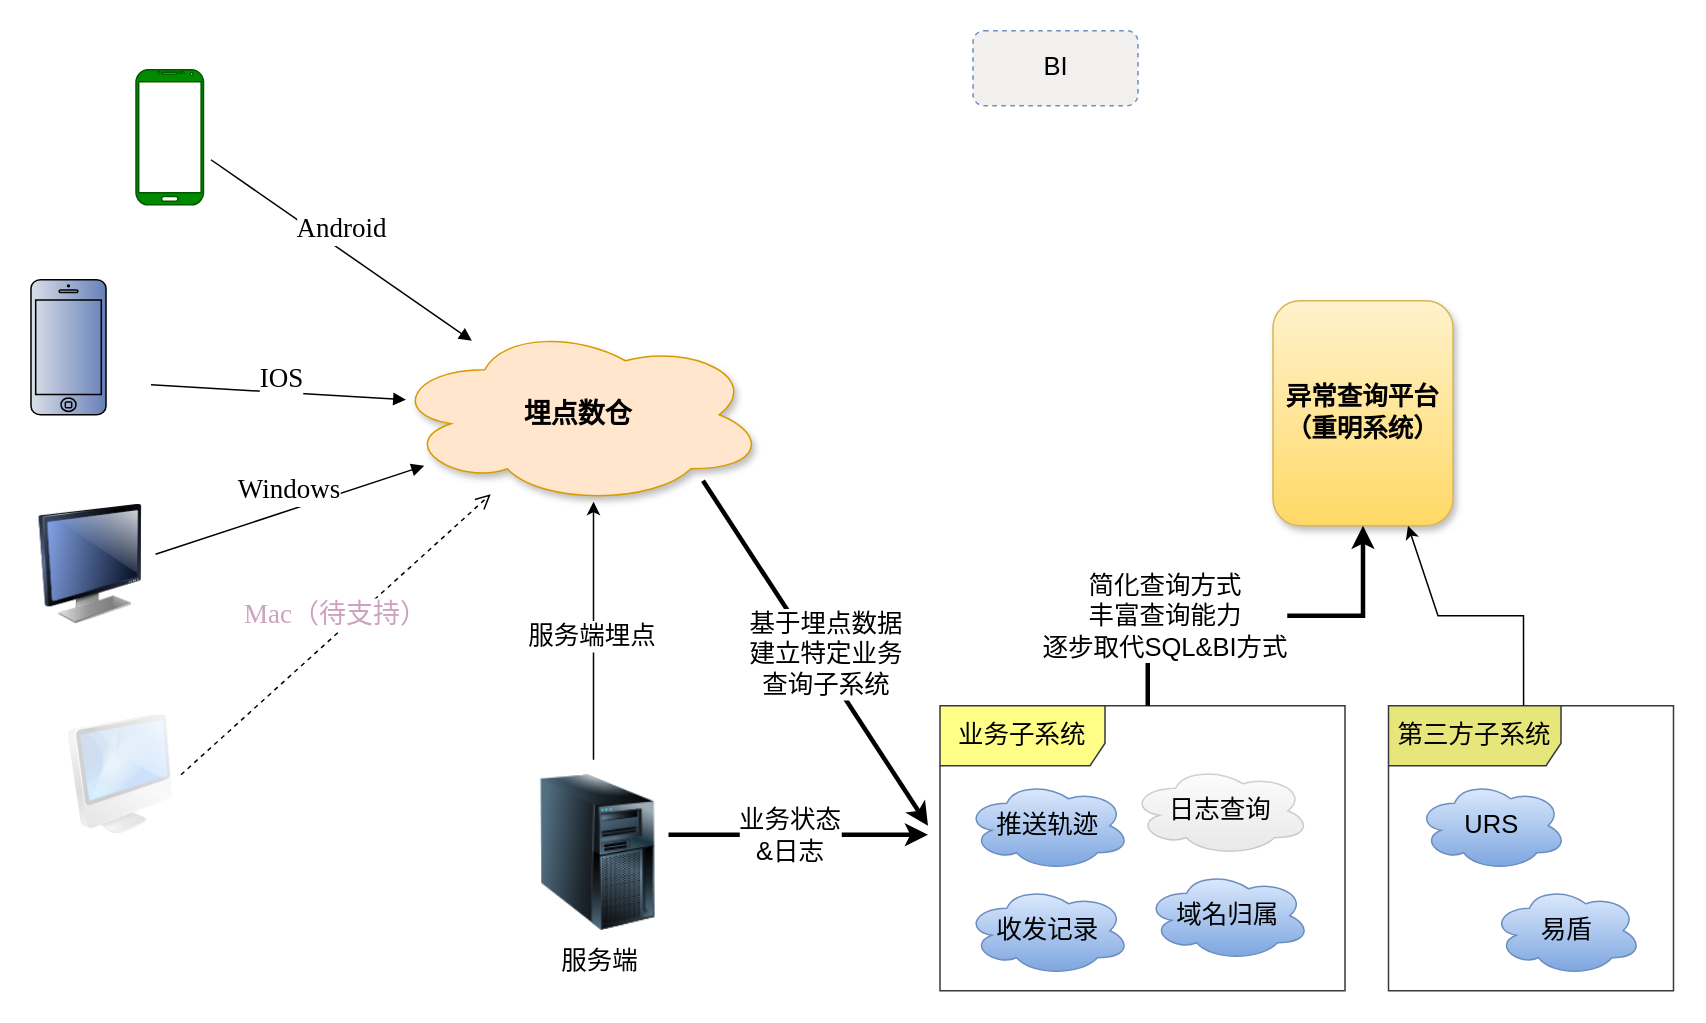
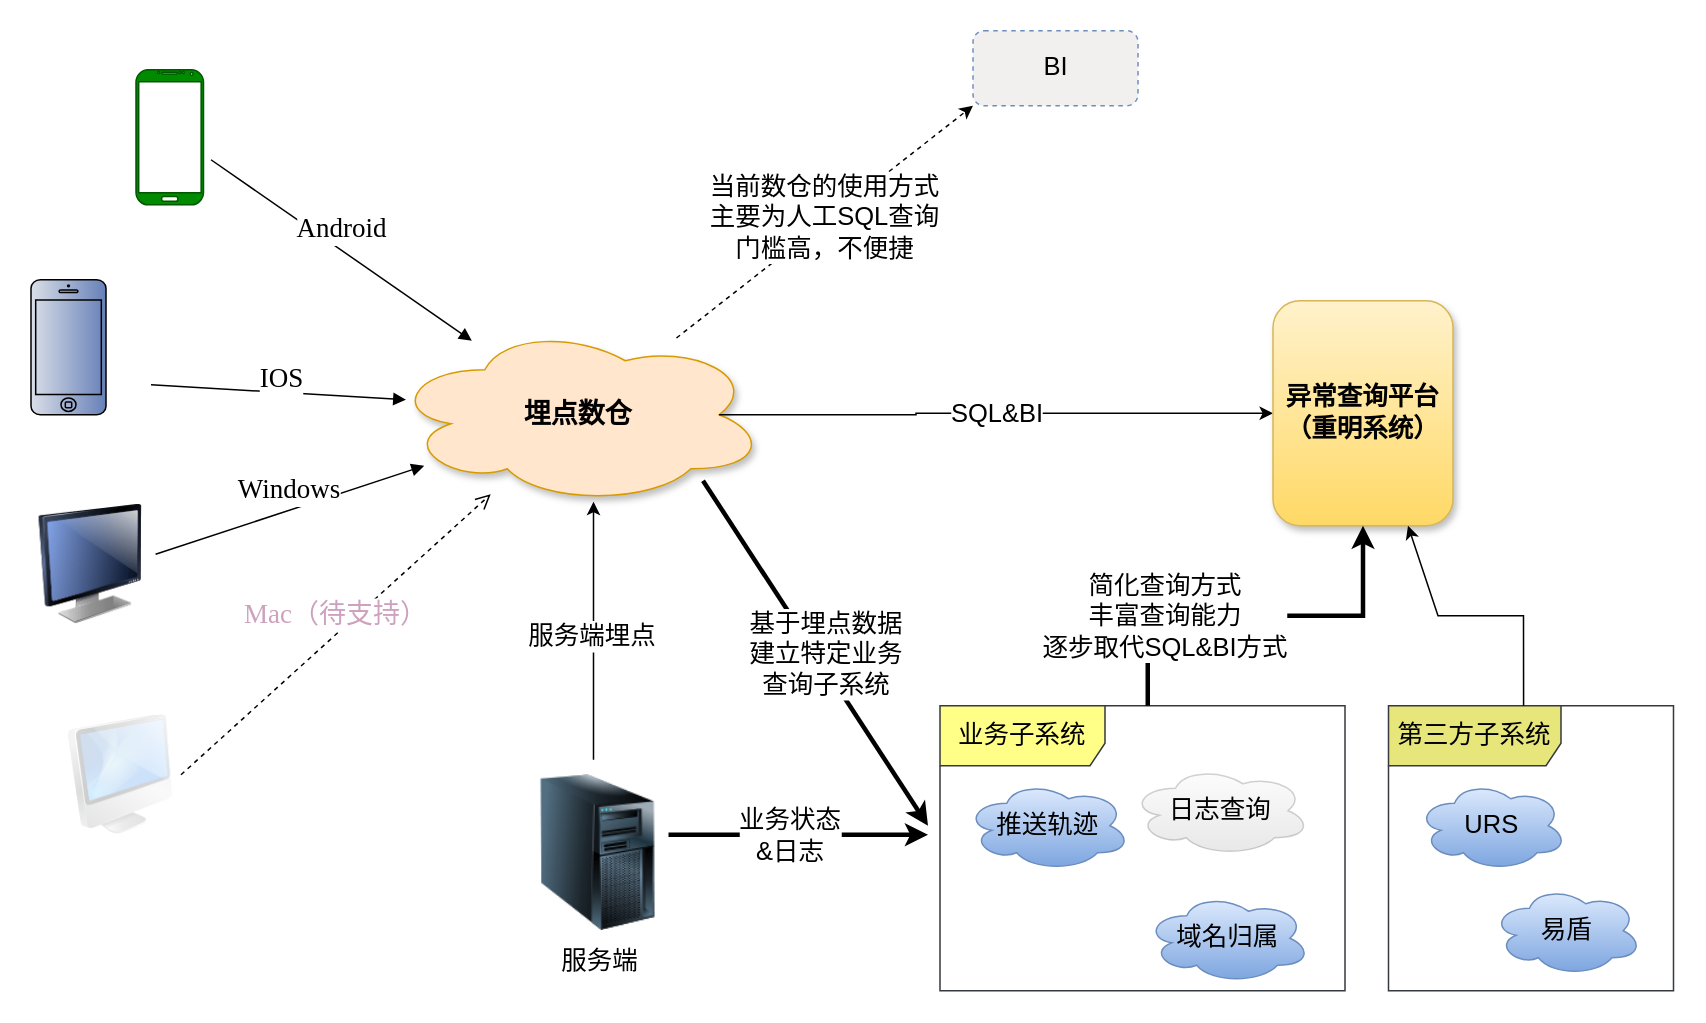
+ <mxCell id="34" value="" style="endArrow=classic;html=1;rounded=0;fontSize=17;entryX=0;entryY=1;entryDx=0;entryDy=0;dashed=1;" edge="1" parent="1" source="3" target="33"><mxGeometry width="50" height="50" relative="1" as="geometry"><mxPoint x="538" y="420" as="sourcePoint" /><mxPoint x="518" y="140" as="targetPoint" /></mxGeometry></mxCell>
+ <mxCell id="35" value="当前数仓的使用方式&lt;br&gt;主要为人工SQL查询&lt;br&gt;门槛高，不便捷" style="edgeLabel;html=1;align=center;verticalAlign=middle;resizable=0;points=[];fontSize=17;" vertex="1" connectable="0" parent="34"><mxGeometry x="0.022" y="2" relative="1" as="geometry"><mxPoint x="-1" as="offset" /></mxGeometry></mxCell>
+ <mxCell id="12" style="edgeStyle=orthogonalEdgeStyle;rounded=0;orthogonalLoop=1;jettySize=auto;html=1;exitX=0.875;exitY=0.5;exitDx=0;exitDy=0;fontSize=17;fontColor=#000000;exitPerimeter=0;entryX=0;entryY=0.5;entryDx=0;entryDy=0;" parent="1" source="3" target="14" edge="1"><mxGeometry relative="1" as="geometry"><mxPoint x="610" y="146" as="targetPoint" /><Array as="points"><mxPoint x="610" y="276" /></Array></mxGeometry></mxCell>
+ <mxCell id="13" value="&lt;font style=&quot;font-size: 17px;&quot;&gt;SQL&amp;amp;BI&lt;br&gt;&lt;/font&gt;" style="edgeLabel;html=1;align=center;verticalAlign=middle;resizable=0;points=[];fontSize=17;fontColor=#000000;" parent="12" vertex="1" connectable="0"><mxGeometry x="-0.197" y="2" relative="1" as="geometry"><mxPoint x="37" y="2" as="offset" /></mxGeometry></mxCell>
- <mxCell id="31" value="域名归属" style="ellipse;shape=cloud;whiteSpace=wrap;html=1;align=center;fontSize=17;fillColor=#dae8fc;gradientColor=#7ea6e0;strokeColor=#6c8ebf;" vertex="1" parent="1"><mxGeometry x="763" y="580" width="110" height="60" as="geometry" /></mxCell>
+ <mxCell id="31" value="域名归属" style="ellipse;shape=cloud;whiteSpace=wrap;html=1;align=center;fontSize=17;fillColor=#dae8fc;gradientColor=#7ea6e0;strokeColor=#6c8ebf;" vertex="1" parent="1"><mxGeometry x="763" y="595" width="110" height="60" as="geometry" /></mxCell>
- <mxCell id="28" value="收发记录" style="ellipse;shape=cloud;whiteSpace=wrap;html=1;align=center;fontSize=17;fillColor=#dae8fc;gradientColor=#7ea6e0;strokeColor=#6c8ebf;" vertex="1" parent="1"><mxGeometry x="643" y="590" width="110" height="60" as="geometry" /></mxCell>
